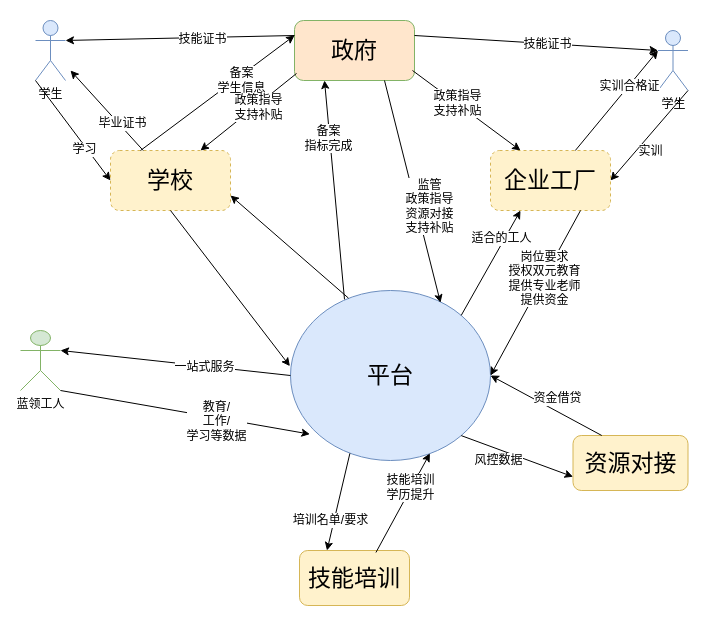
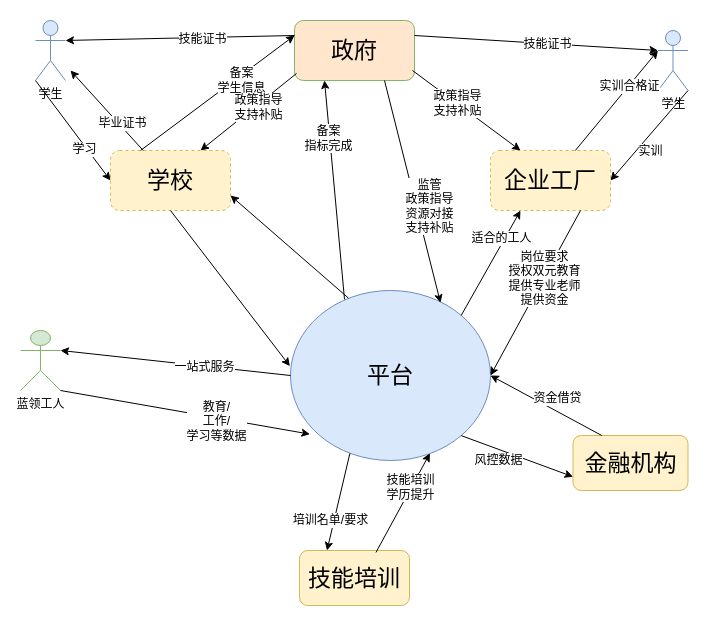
- <mxCell id="4" value="资源对接" style="rounded=1;whiteSpace=wrap;html=1;strokeColor=#d6b656;fillColor=#fff2cc;fontSize=23;" parent="1" vertex="1"><mxGeometry x="572.5" y="435" width="115" height="55" as="geometry" /></mxCell>
+ <mxCell id="4" value="金融机构" style="rounded=1;whiteSpace=wrap;html=1;strokeColor=#d6b656;fillColor=#fff2cc;fontSize=23;" parent="1" vertex="1"><mxGeometry x="572.5" y="435" width="115" height="55" as="geometry" /></mxCell>
